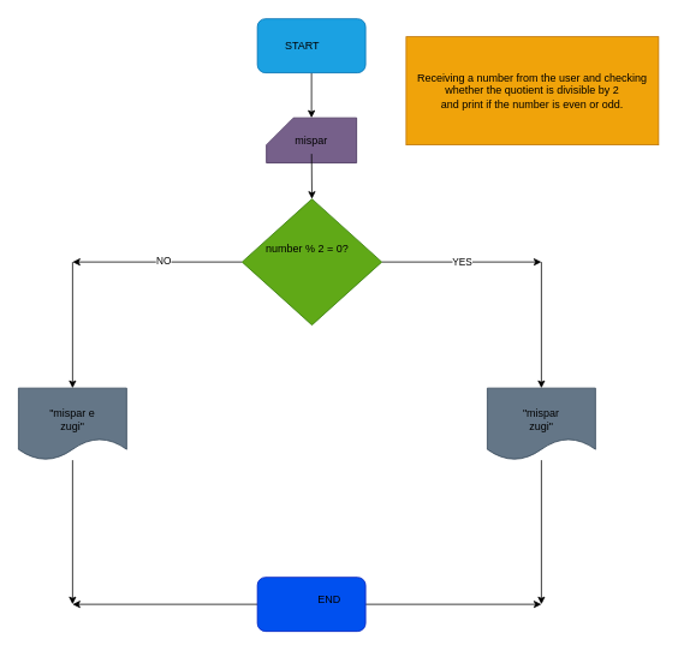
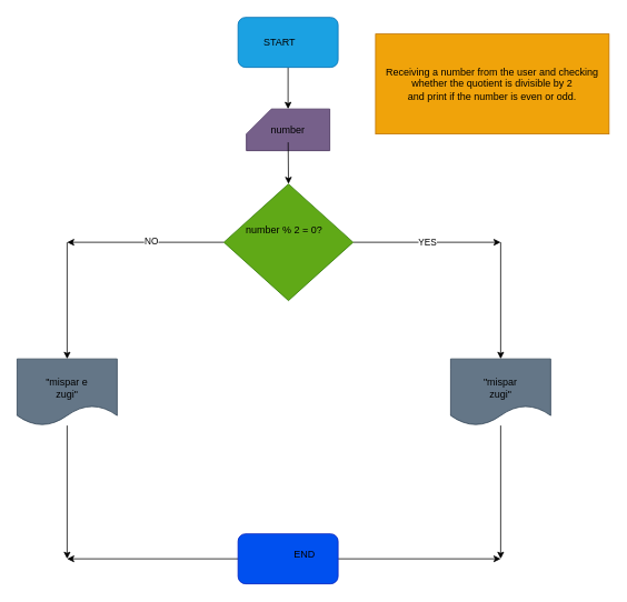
- <mxCell id="11" value="mispar" style="text;html=1;strokeColor=none;fillColor=none;align=center;verticalAlign=middle;whiteSpace=wrap;rounded=0;" parent="1" vertex="1"><mxGeometry x="315" y="140" width="60" height="30" as="geometry" /></mxCell>
+ <mxCell id="11" value="number" style="text;html=1;strokeColor=none;fillColor=none;align=center;verticalAlign=middle;whiteSpace=wrap;rounded=0;" parent="1" vertex="1"><mxGeometry x="315" y="140" width="60" height="30" as="geometry" /></mxCell>
